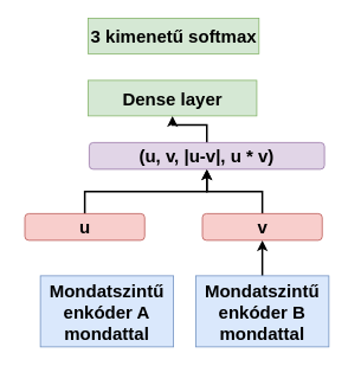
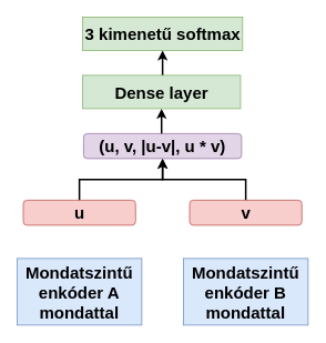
+ <mxCell id="11" style="edgeStyle=orthogonalEdgeStyle;rounded=0;orthogonalLoop=1;jettySize=auto;html=1;exitX=0.5;exitY=0;exitDx=0;exitDy=0;entryX=0.5;entryY=1;entryDx=0;entryDy=0;strokeWidth=2;" edge="1" parent="1" source="12" target="13"><mxGeometry relative="1" as="geometry" /></mxCell>
- <mxCell id="10" value="&lt;b&gt;&lt;font style=&quot;font-size: 20px&quot;&gt;(u, v, |u-v|, u * v)&lt;br&gt;&lt;/font&gt;&lt;/b&gt;" style="rounded=1;whiteSpace=wrap;html=1;fillColor=#e1d5e7;strokeColor=#9673a6;" vertex="1" parent="1"><mxGeometry x="100" y="160" width="265" height="30" as="geometry" /></mxCell>
+ <mxCell id="10" value="&lt;b&gt;&lt;font style=&quot;font-size: 20px&quot;&gt;(u, v, |u-v|, u * v)&lt;br&gt;&lt;/font&gt;&lt;/b&gt;" style="rounded=1;whiteSpace=wrap;html=1;fillColor=#e1d5e7;strokeColor=#9673a6;" vertex="1" parent="1"><mxGeometry x="100" y="160" width="190" height="30" as="geometry" /></mxCell>
- <mxCell id="3" style="edgeStyle=orthogonalEdgeStyle;rounded=0;orthogonalLoop=1;jettySize=auto;html=1;exitX=0.5;exitY=0;exitDx=0;exitDy=0;entryX=0.5;entryY=1;entryDx=0;entryDy=0;strokeWidth=2;" edge="1" parent="1" source="4" target="8"><mxGeometry relative="1" as="geometry" /></mxCell>
- <mxCell id="2" value="&lt;b&gt;&lt;font style=&quot;font-size: 20px&quot;&gt;Mondatszintű enkóder A mondattal&lt;/font&gt;&lt;/b&gt;" style="rounded=0;whiteSpace=wrap;html=1;fillColor=#dae8fc;strokeColor=#6c8ebf;" vertex="1" parent="1"><mxGeometry x="45" y="310" width="150" height="80" as="geometry" /></mxCell>
+ <mxCell id="2" value="&lt;b&gt;&lt;font style=&quot;font-size: 20px&quot;&gt;Mondatszintű enkóder A mondattal&lt;/font&gt;&lt;/b&gt;" style="rounded=0;whiteSpace=wrap;html=1;fillColor=#dae8fc;strokeColor=#6c8ebf;" vertex="1" parent="1"><mxGeometry x="20" y="310" width="150" height="80" as="geometry" /></mxCell>
